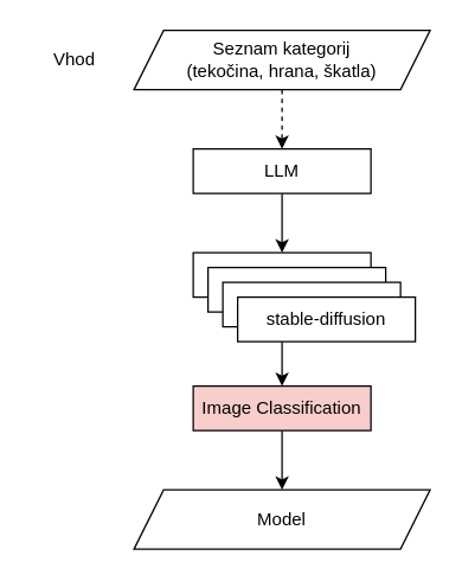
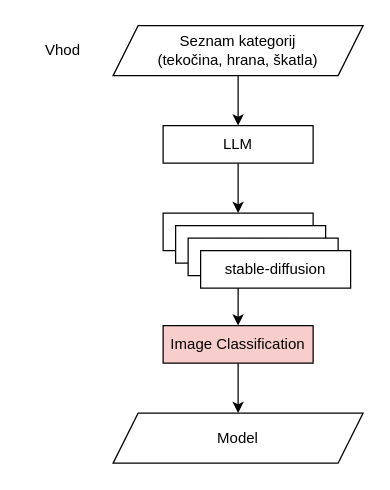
- <mxCell id="11" style="edgeStyle=orthogonalEdgeStyle;rounded=0;orthogonalLoop=1;jettySize=auto;html=1;exitX=0.5;exitY=1;exitDx=0;exitDy=0;dashed=1;" edge="1" parent="1" source="12" target="4"><mxGeometry relative="1" as="geometry" /></mxCell>
+ <mxCell id="11" style="edgeStyle=orthogonalEdgeStyle;rounded=0;orthogonalLoop=1;jettySize=auto;html=1;exitX=0.5;exitY=1;exitDx=0;exitDy=0;" edge="1" parent="1" source="12" target="4"><mxGeometry relative="1" as="geometry" /></mxCell>
